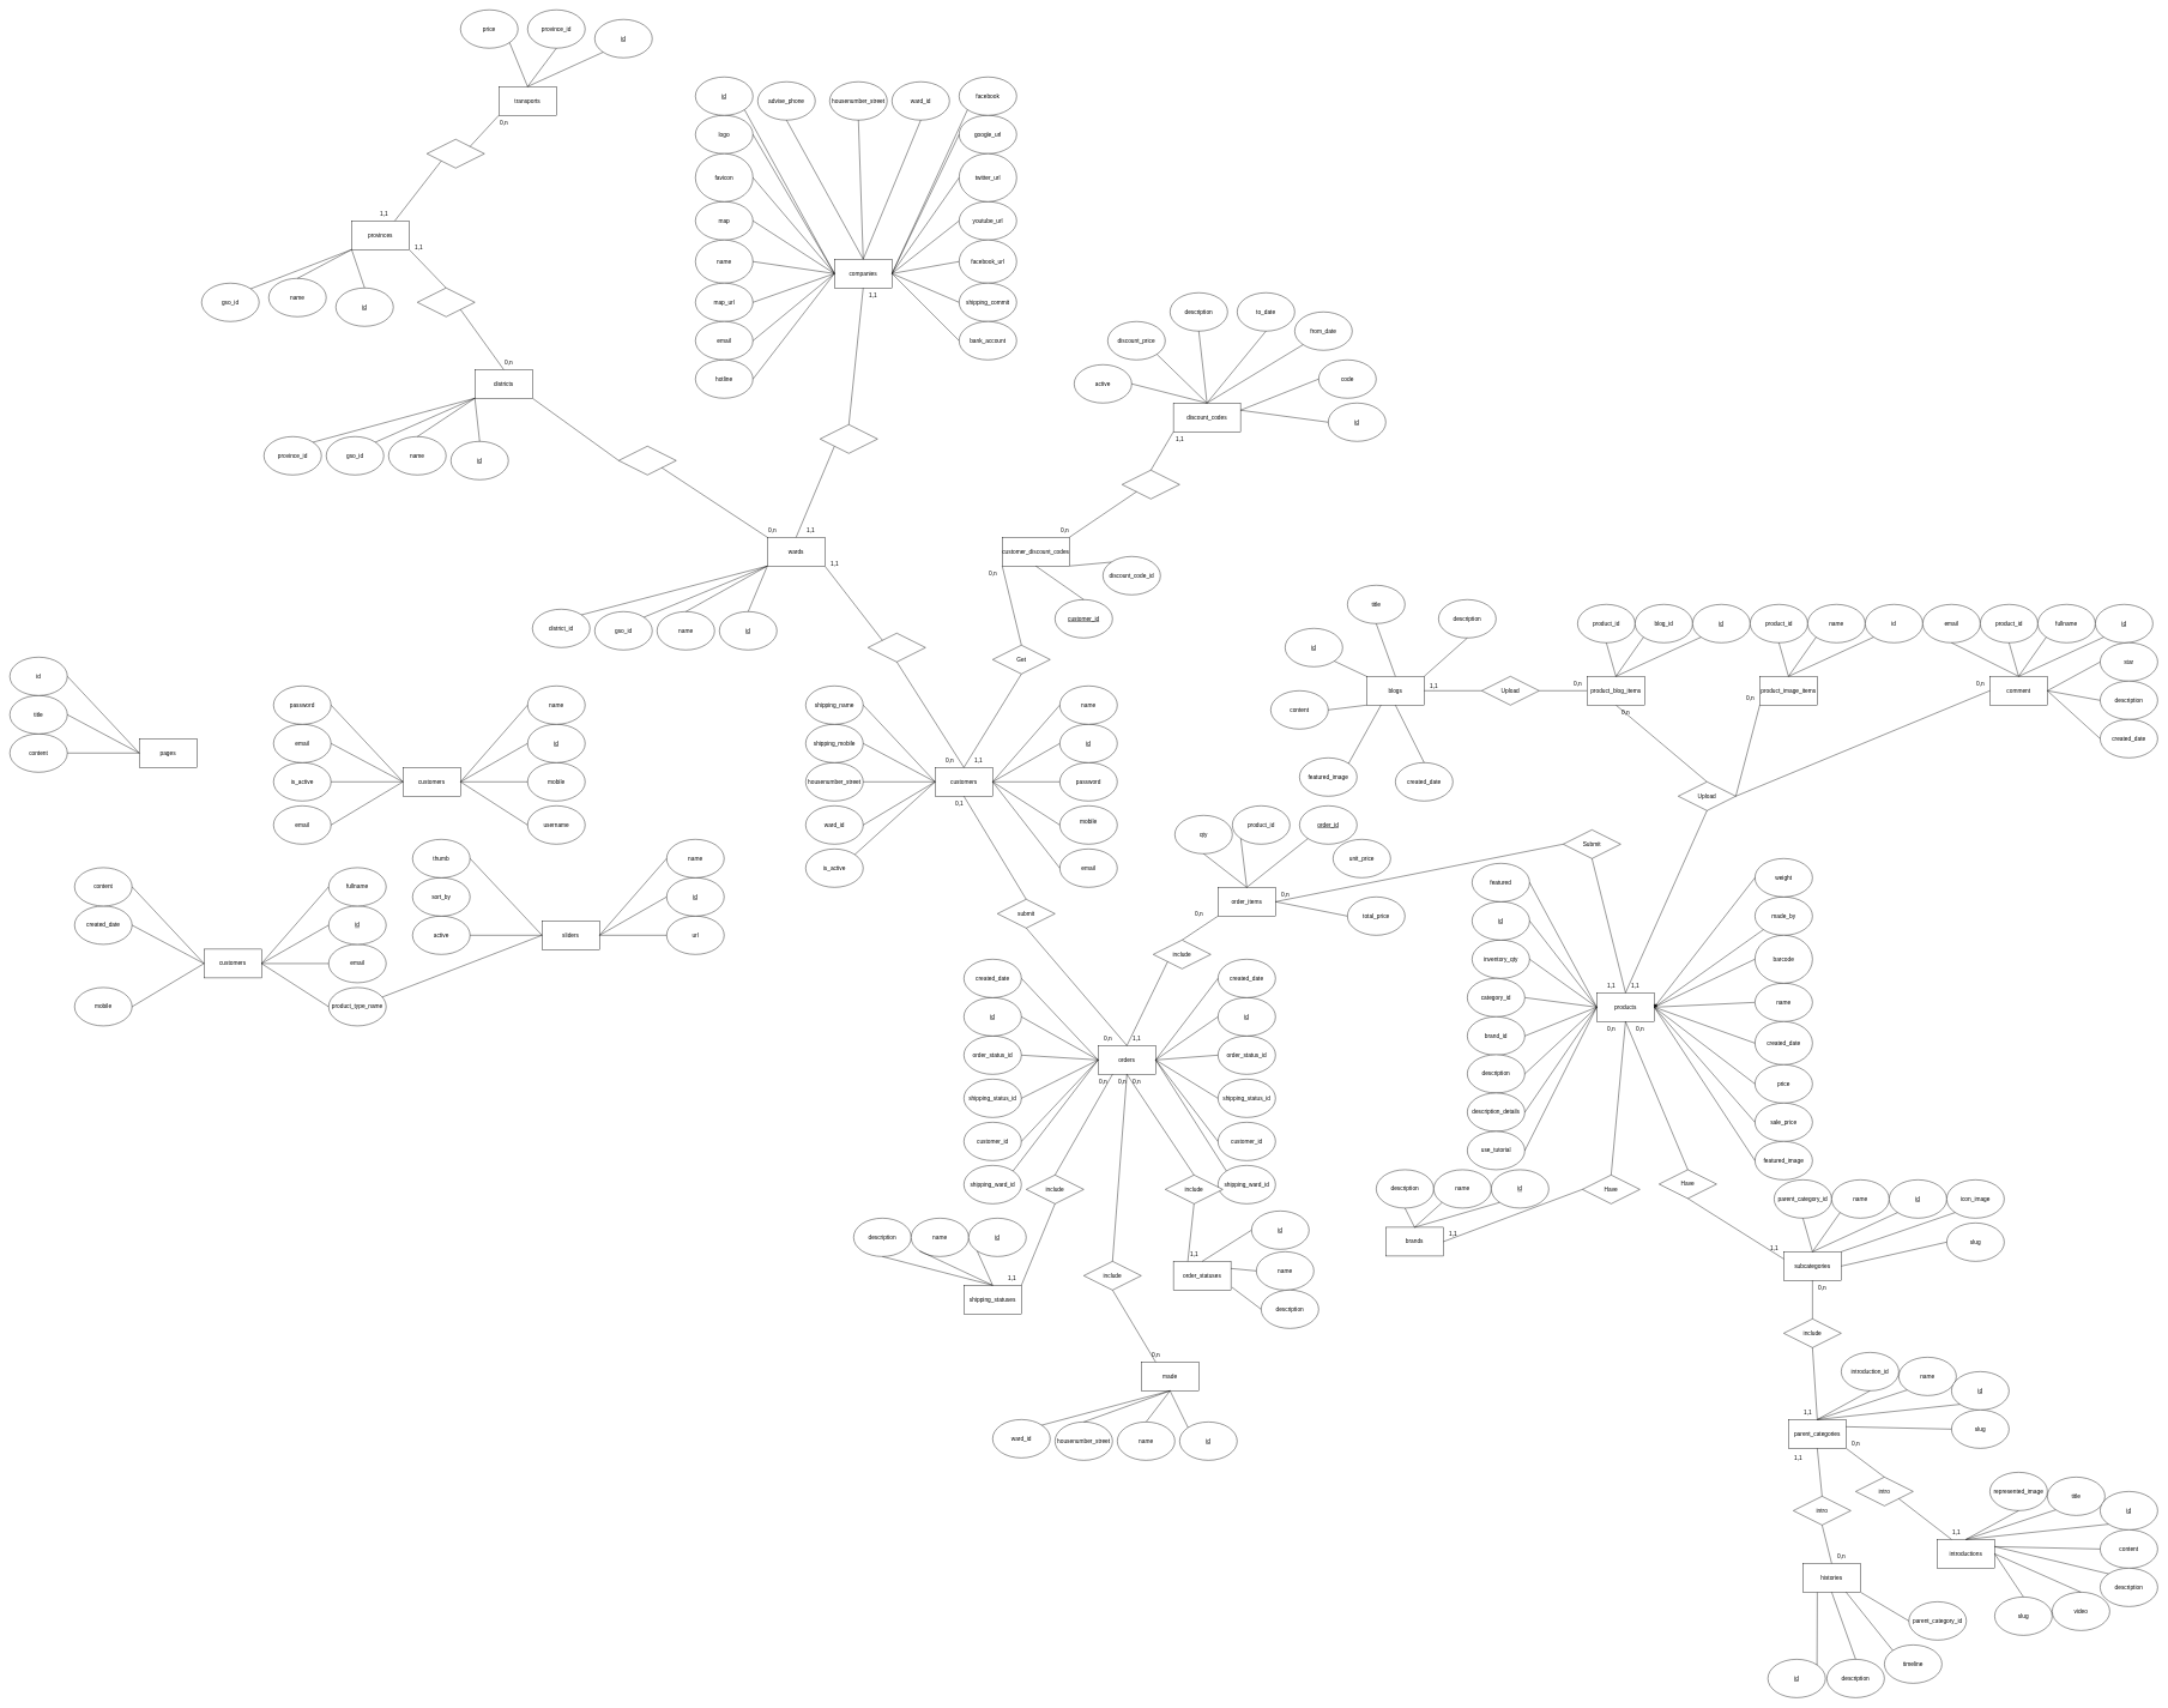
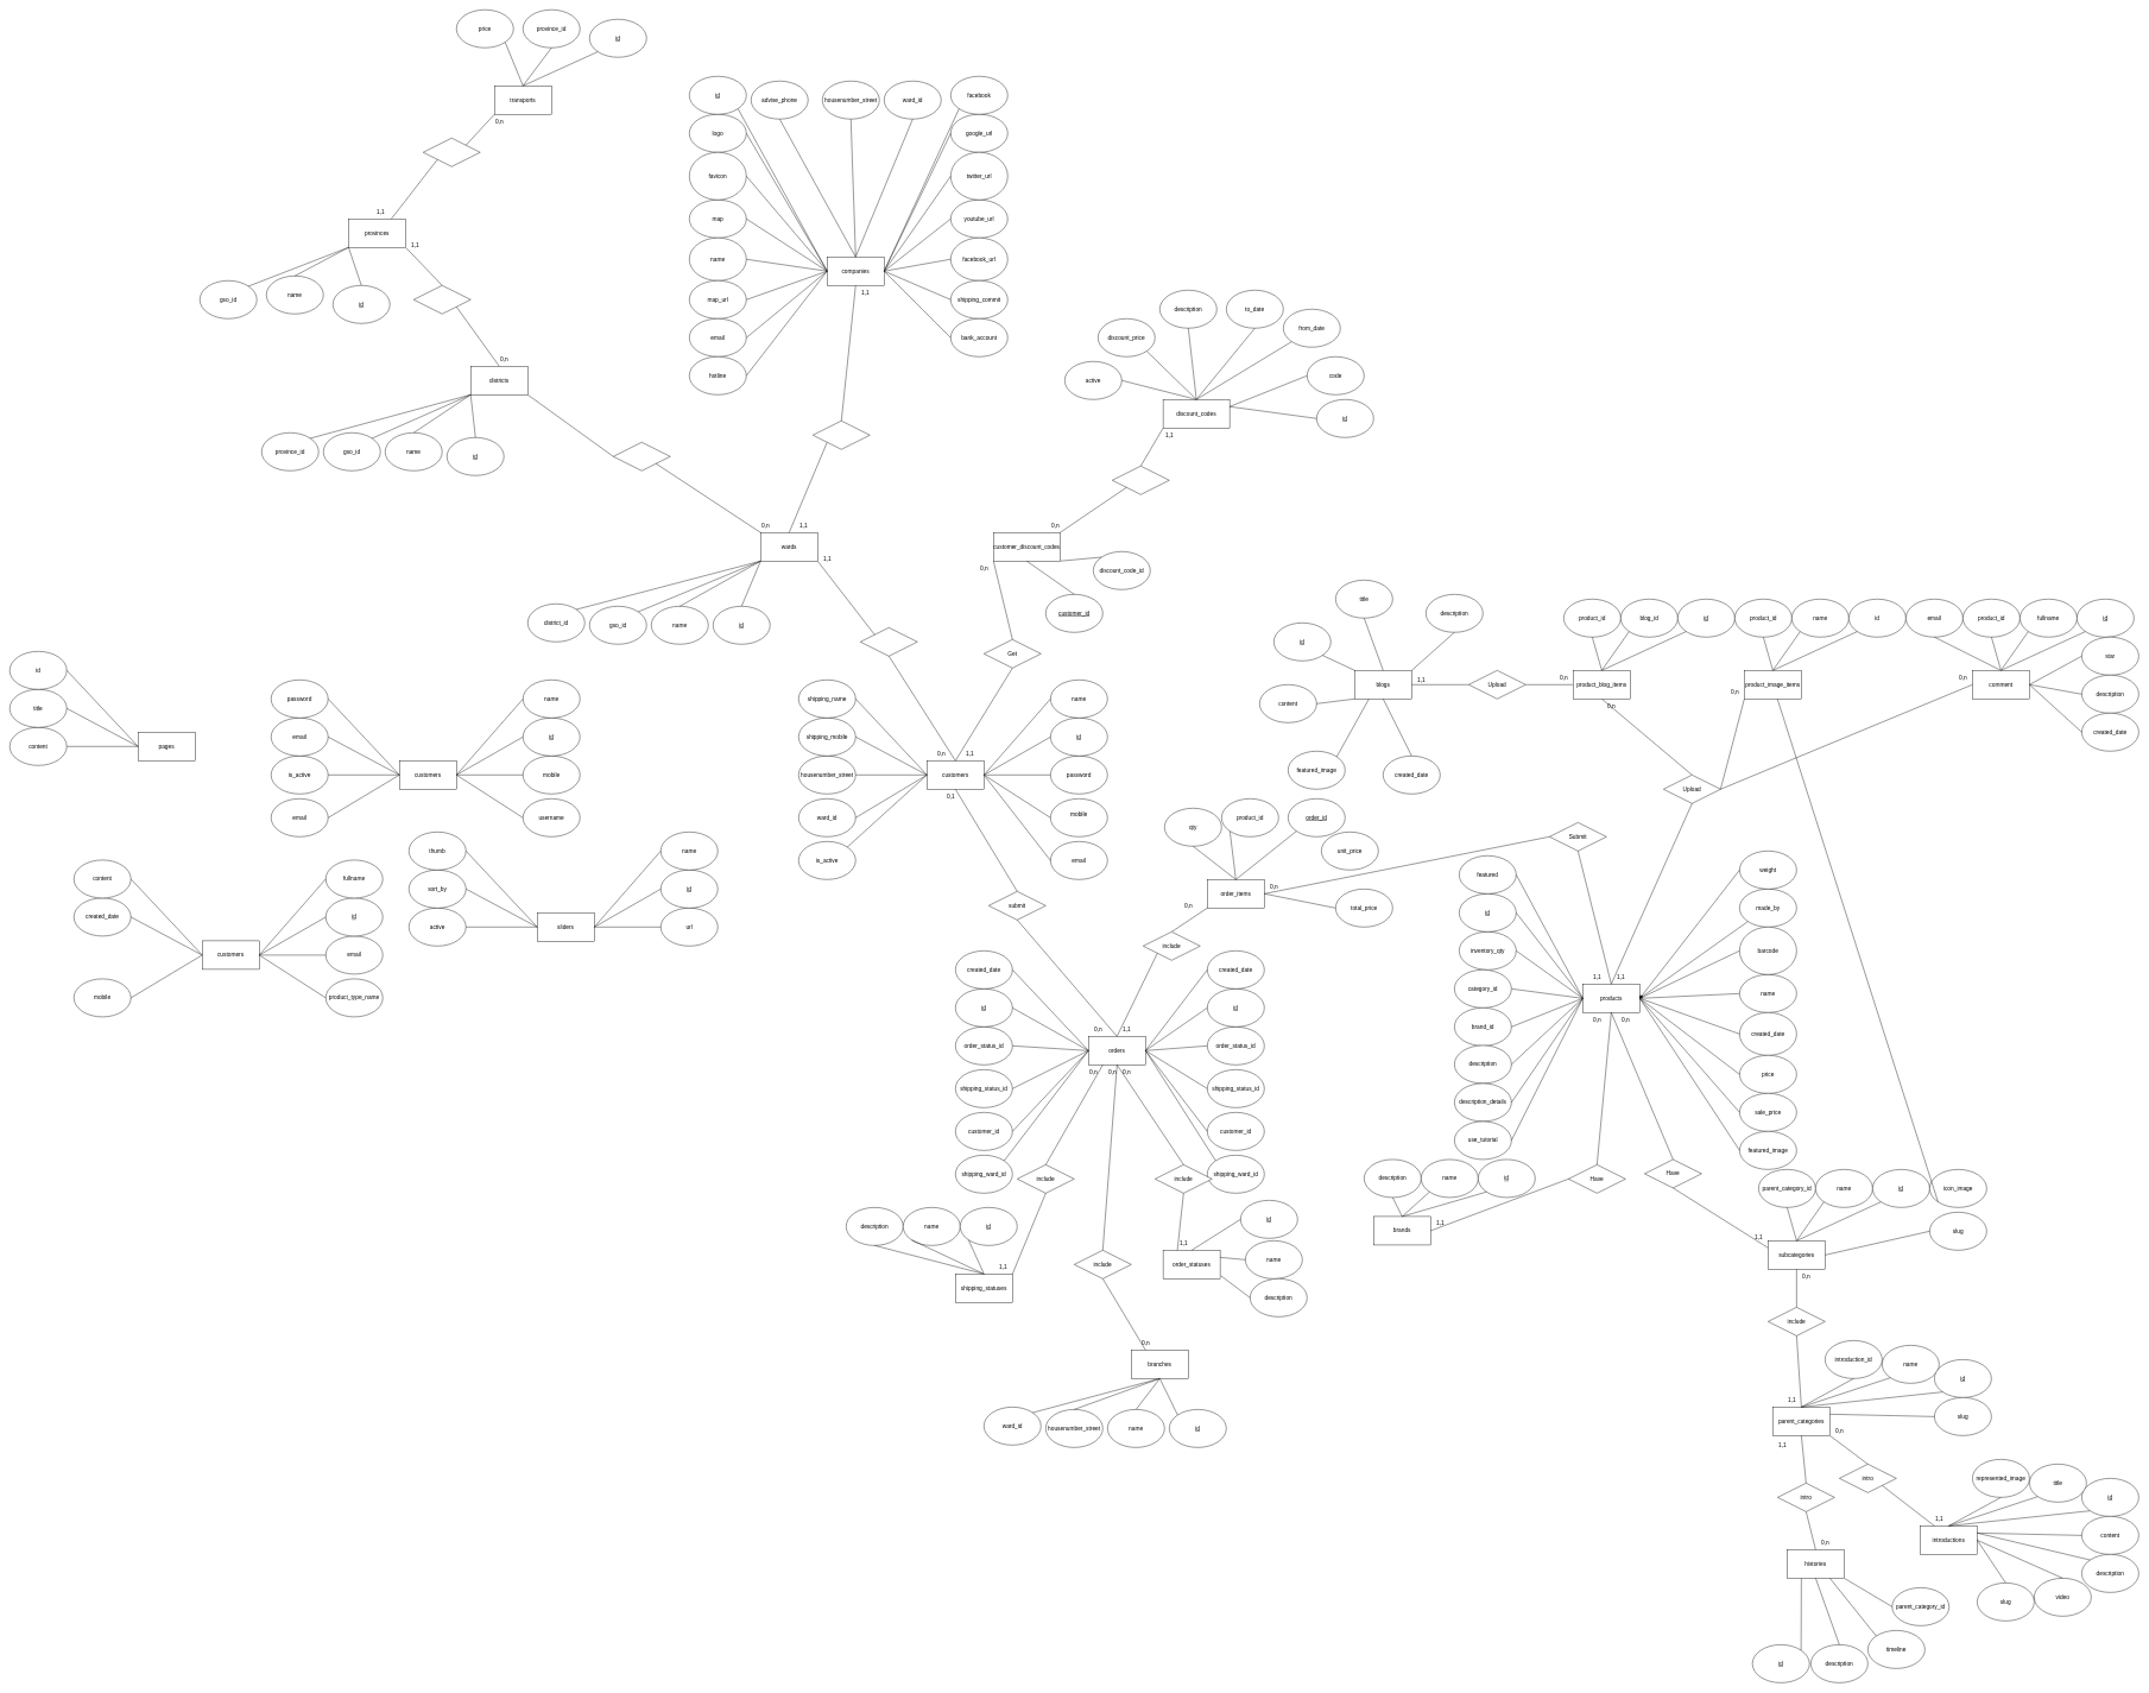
- <mxCell id="461" value="" style="endArrow=none;html=1;rounded=0;exitX=0;exitY=0.5;exitDx=0;exitDy=0;" edge="1" parent="1" source="459" target="470"><mxGeometry width="50" height="50" relative="1" as="geometry"><mxPoint x="1170" y="1900" as="sourcePoint" /><mxPoint x="1220" y="1850" as="targetPoint" /></mxGeometry></mxCell>
+ <mxCell id="461" value="" style="endArrow=none;html=1;rounded=0;entryX=1;entryY=0.5;entryDx=0;entryDy=0;exitX=0;exitY=0.5;exitDx=0;exitDy=0;" edge="1" parent="1" source="459" target="454"><mxGeometry width="50" height="50" relative="1" as="geometry"><mxPoint x="1170" y="1900" as="sourcePoint" /><mxPoint x="1220" y="1850" as="targetPoint" /></mxGeometry></mxCell>
- <mxCell id="137" value="" style="endArrow=none;html=1;rounded=0;entryX=1;entryY=0;entryDx=0;entryDy=0;exitX=0;exitY=1;exitDx=0;exitDy=0;" parent="128" source="136" target="129" edge="1"><mxGeometry width="50" height="50" relative="1" as="geometry"><mxPoint x="40" y="200" as="sourcePoint" /><mxPoint x="90" y="150" as="targetPoint" /></mxGeometry></mxCell>
+ <mxCell id="137" value="" style="endArrow=none;html=1;rounded=0;exitX=0;exitY=1;exitDx=0;exitDy=0;" parent="128" source="136" target="101" edge="1"><mxGeometry width="50" height="50" relative="1" as="geometry"><mxPoint x="40" y="200" as="sourcePoint" /><mxPoint x="90" y="150" as="targetPoint" /></mxGeometry></mxCell>
- <mxCell id="271" value="&lt;span style=&quot;&quot;&gt;made&lt;/span&gt;" style="rounded=0;whiteSpace=wrap;html=1;" parent="270" vertex="1"><mxGeometry x="230" y="140" width="120" height="60" as="geometry" /></mxCell>
+ <mxCell id="271" value="&lt;span style=&quot;&quot;&gt;branches&lt;/span&gt;" style="rounded=0;whiteSpace=wrap;html=1;" parent="270" vertex="1"><mxGeometry x="230" y="140" width="120" height="60" as="geometry" /></mxCell>
